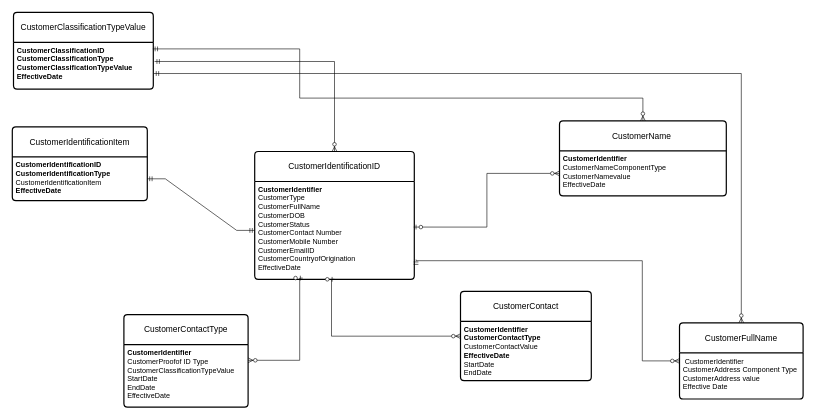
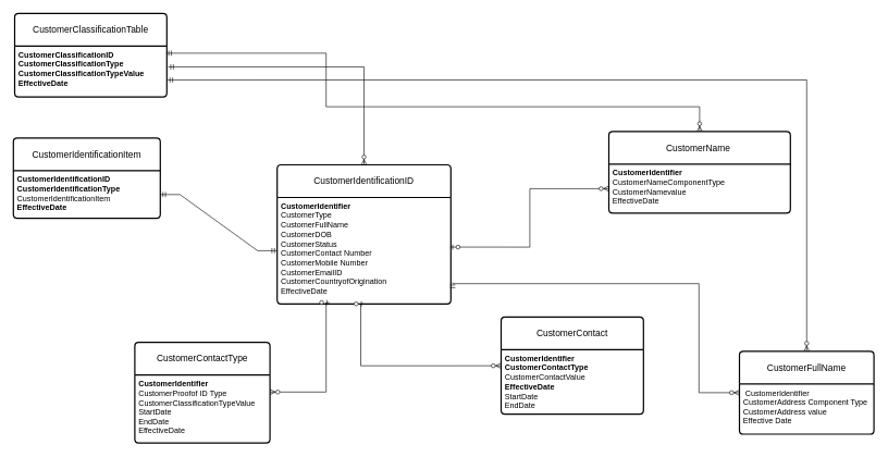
- <mxCell id="2" value="CustomerClassificationTypeValue" style="swimlane;childLayout=stackLayout;horizontal=1;startSize=50;horizontalStack=0;rounded=1;fontSize=14;fontStyle=0;strokeWidth=2;resizeParent=0;resizeLast=1;shadow=0;dashed=0;align=center;arcSize=4;whiteSpace=wrap;html=1;" vertex="1" parent="1"><mxGeometry x="22" y="20" width="233" height="128" as="geometry" /></mxCell>
+ <mxCell id="2" value="CustomerClassificationTable" style="swimlane;childLayout=stackLayout;horizontal=1;startSize=50;horizontalStack=0;rounded=1;fontSize=14;fontStyle=0;strokeWidth=2;resizeParent=0;resizeLast=1;shadow=0;dashed=0;align=center;arcSize=4;whiteSpace=wrap;html=1;" vertex="1" parent="1"><mxGeometry x="22" y="20" width="233" height="128" as="geometry" /></mxCell>
